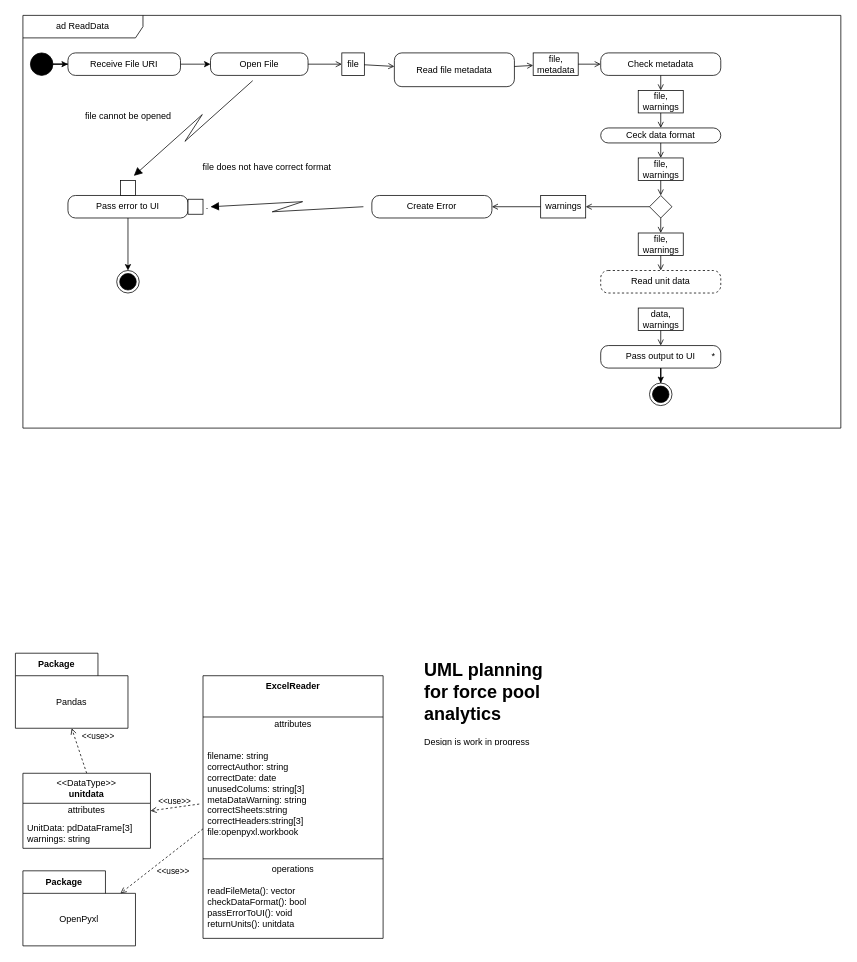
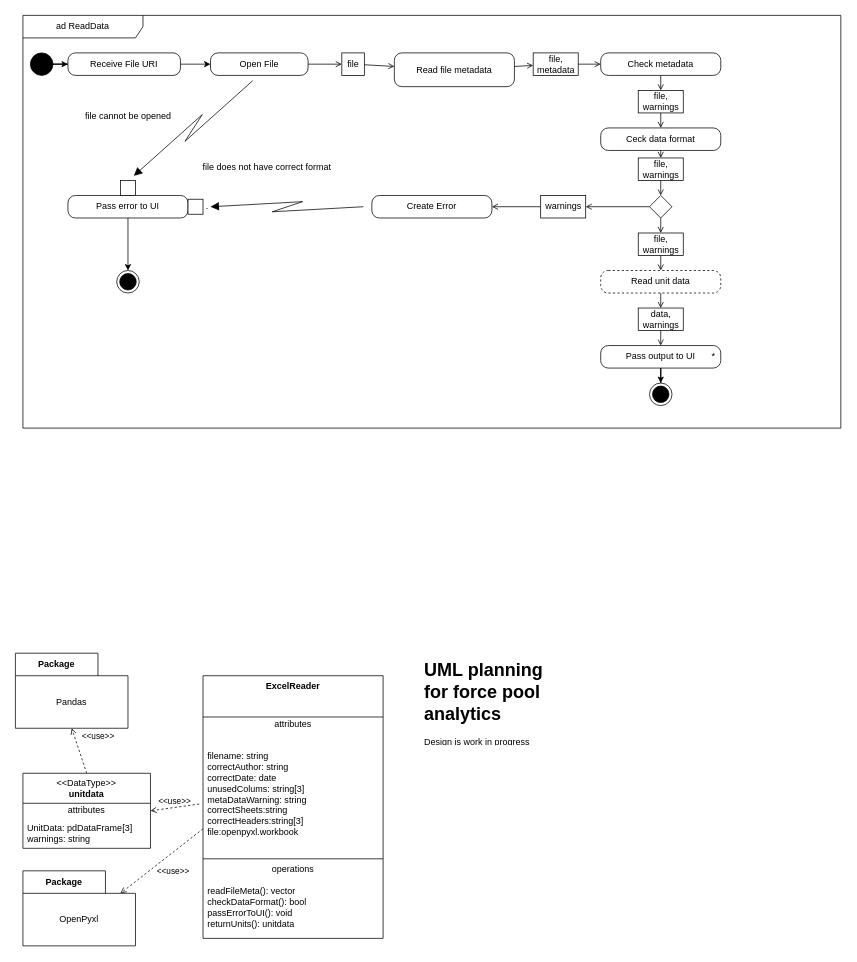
- <mxCell id="25" value="Ceck data format" style="html=1;dashed=0;rounded=1;absoluteArcSize=1;arcSize=20;verticalAlign=middle;align=center;whiteSpace=wrap;" vertex="1" parent="17"><mxGeometry x="770" y="150" width="160" height="20" as="geometry" /></mxCell>
+ <mxCell id="25" value="Ceck data format" style="html=1;dashed=0;rounded=1;absoluteArcSize=1;arcSize=20;verticalAlign=middle;align=center;whiteSpace=wrap;" vertex="1" parent="17"><mxGeometry x="770" y="150" width="160" height="30" as="geometry" /></mxCell>
+ <mxCell id="61" value="" style="endArrow=open;html=1;rounded=0;align=center;verticalAlign=top;endFill=0;labelBackgroundColor=none;endSize=6;" edge="1" target="60" parent="17" source="45"><mxGeometry relative="1" as="geometry"><mxPoint x="470" y="375" as="sourcePoint" /></mxGeometry></mxCell>
